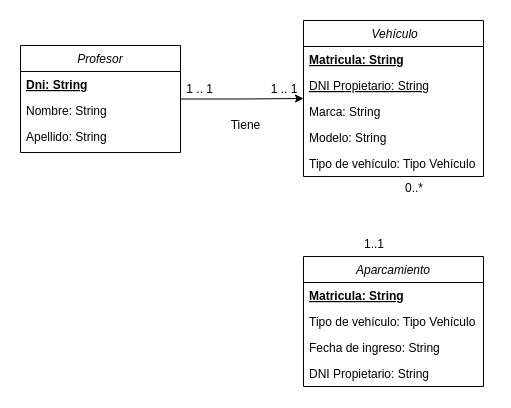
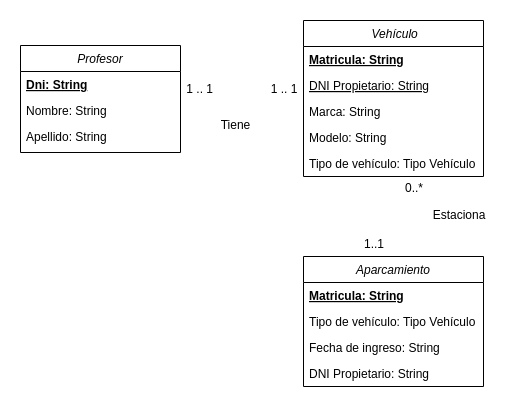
- <mxCell id="2" value="" style="edgeStyle=orthogonalEdgeStyle;rounded=0;orthogonalLoop=1;jettySize=auto;html=1;" parent="1" source="3" target="7" edge="1"><mxGeometry relative="1" as="geometry" /></mxCell>
- <mxCell id="15" value="Tiene" style="text;html=1;strokeColor=none;fillColor=none;align=center;verticalAlign=middle;whiteSpace=wrap;rounded=0;" parent="1" vertex="1"><mxGeometry x="229" y="110" width="33" height="30" as="geometry" /></mxCell>
+ <mxCell id="15" value="Tiene" style="text;html=1;strokeColor=none;fillColor=none;align=center;verticalAlign=middle;whiteSpace=wrap;rounded=0;" parent="1" vertex="1"><mxGeometry x="219" y="110" width="33" height="30" as="geometry" /></mxCell>
+ <mxCell id="23" value="Estaciona" style="text;html=1;strokeColor=none;fillColor=none;align=center;verticalAlign=middle;whiteSpace=wrap;rounded=0;" parent="1" vertex="1"><mxGeometry x="429" y="200" width="60" height="30" as="geometry" /></mxCell>
